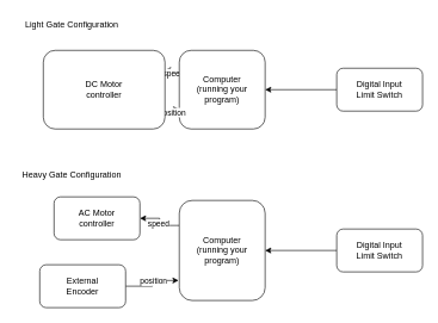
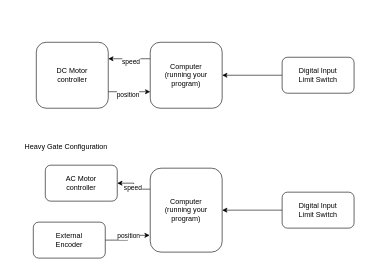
- <mxCell id="8" value="Light Gate Configuration" style="text;html=1;strokeColor=none;fillColor=none;align=center;verticalAlign=middle;whiteSpace=wrap;rounded=0;" vertex="1" parent="1"><mxGeometry x="20" y="20" width="160" height="30" as="geometry" /></mxCell>
- <mxCell id="7" value="DC Motor&lt;br&gt;controller" style="rounded=1;whiteSpace=wrap;html=1;" vertex="1" parent="1"><mxGeometry x="60" y="70" width="170" height="110" as="geometry" /></mxCell>
+ <mxCell id="7" value="DC Motor&lt;br&gt;controller" style="rounded=1;whiteSpace=wrap;html=1;" vertex="1" parent="1"><mxGeometry x="60" y="70" width="120" height="110" as="geometry" /></mxCell>
- <mxCell id="15" value="Heavy Gate Configuration" style="text;html=1;strokeColor=none;fillColor=none;align=center;verticalAlign=middle;whiteSpace=wrap;rounded=0;" vertex="1" parent="1"><mxGeometry x="20" y="230" width="160" height="30" as="geometry" /></mxCell>
+ <mxCell id="15" value="Heavy Gate Configuration" style="text;html=1;strokeColor=none;fillColor=none;align=center;verticalAlign=middle;whiteSpace=wrap;rounded=0;" vertex="1" parent="1"><mxGeometry x="30" y="230" width="160" height="30" as="geometry" /></mxCell>
